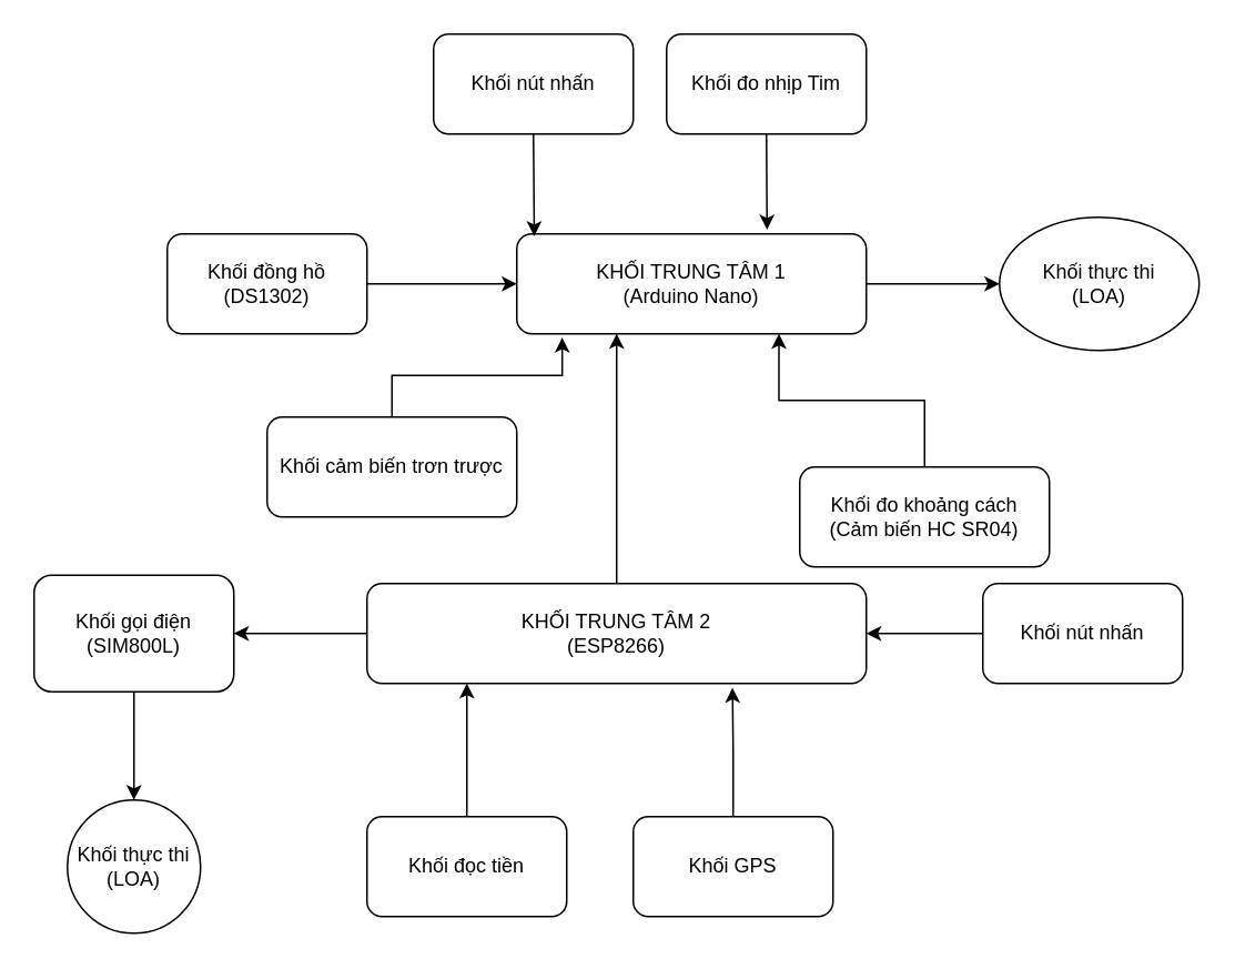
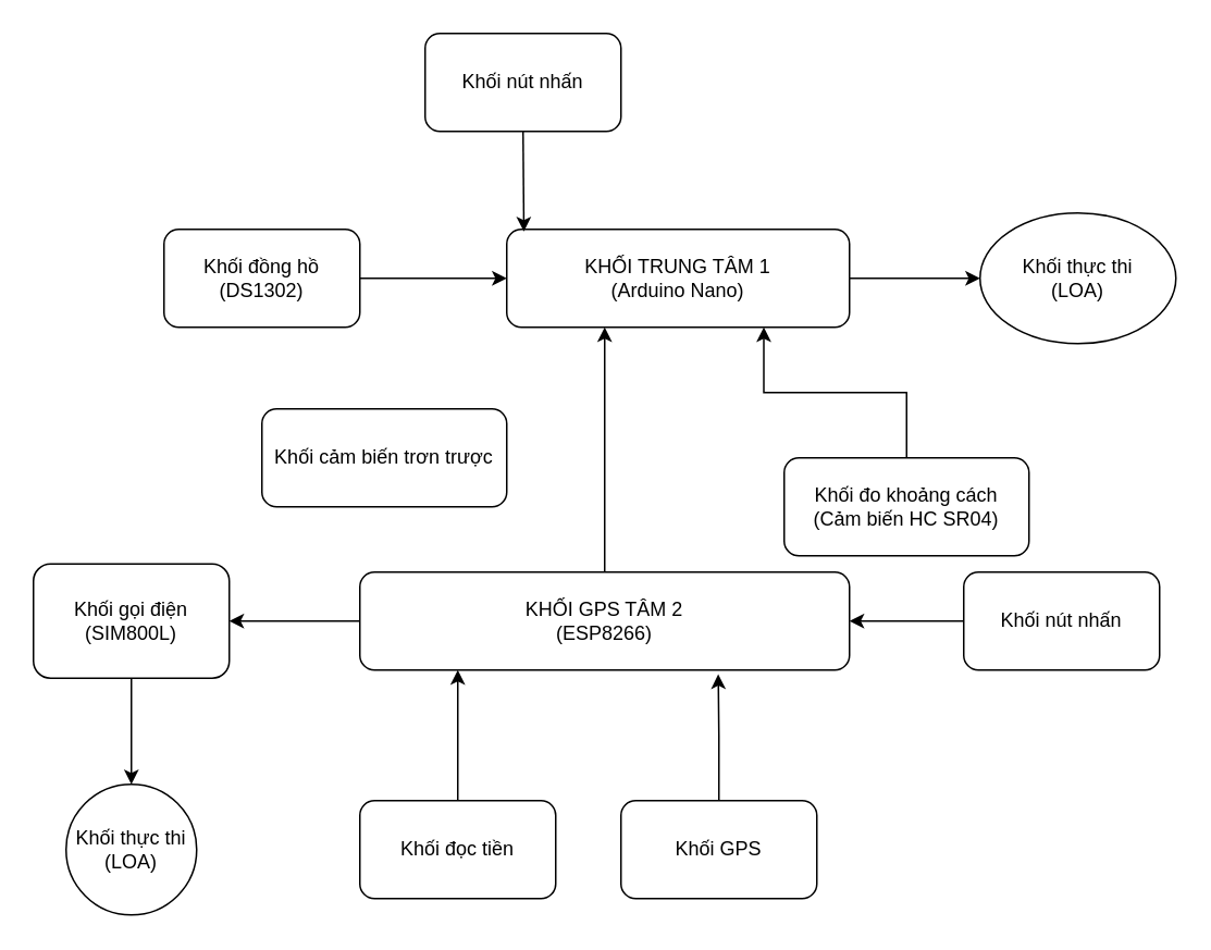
- <mxCell id="11" value="Khối đo nhịp Tim" style="rounded=1;whiteSpace=wrap;html=1;" vertex="1" parent="1"><mxGeometry x="400" y="20" width="120" height="60" as="geometry" /></mxCell>
- <mxCell id="12" value="" style="endArrow=classic;html=1;rounded=0;exitX=0.5;exitY=1;exitDx=0;exitDy=0;entryX=0.716;entryY=-0.043;entryDx=0;entryDy=0;entryPerimeter=0;" edge="1" parent="1" source="11" target="2"><mxGeometry width="50" height="50" relative="1" as="geometry"><mxPoint x="520" y="240" as="sourcePoint" /><mxPoint x="570" y="190" as="targetPoint" /></mxGeometry></mxCell>
- <mxCell id="25" style="edgeStyle=orthogonalEdgeStyle;rounded=0;orthogonalLoop=1;jettySize=auto;html=1;entryX=0.13;entryY=1.037;entryDx=0;entryDy=0;entryPerimeter=0;" edge="1" parent="1" source="26" target="2"><mxGeometry relative="1" as="geometry" /></mxCell>
- <mxCell id="13" value="KHỐI TRUNG TÂM 2&lt;br&gt;(ESP8266)" style="rounded=1;whiteSpace=wrap;html=1;" vertex="1" parent="1"><mxGeometry x="220" y="350" width="300" height="60" as="geometry" /></mxCell>
+ <mxCell id="13" value="KHỐI GPS TÂM 2&lt;br&gt;(ESP8266)" style="rounded=1;whiteSpace=wrap;html=1;" vertex="1" parent="1"><mxGeometry x="220" y="350" width="300" height="60" as="geometry" /></mxCell>
